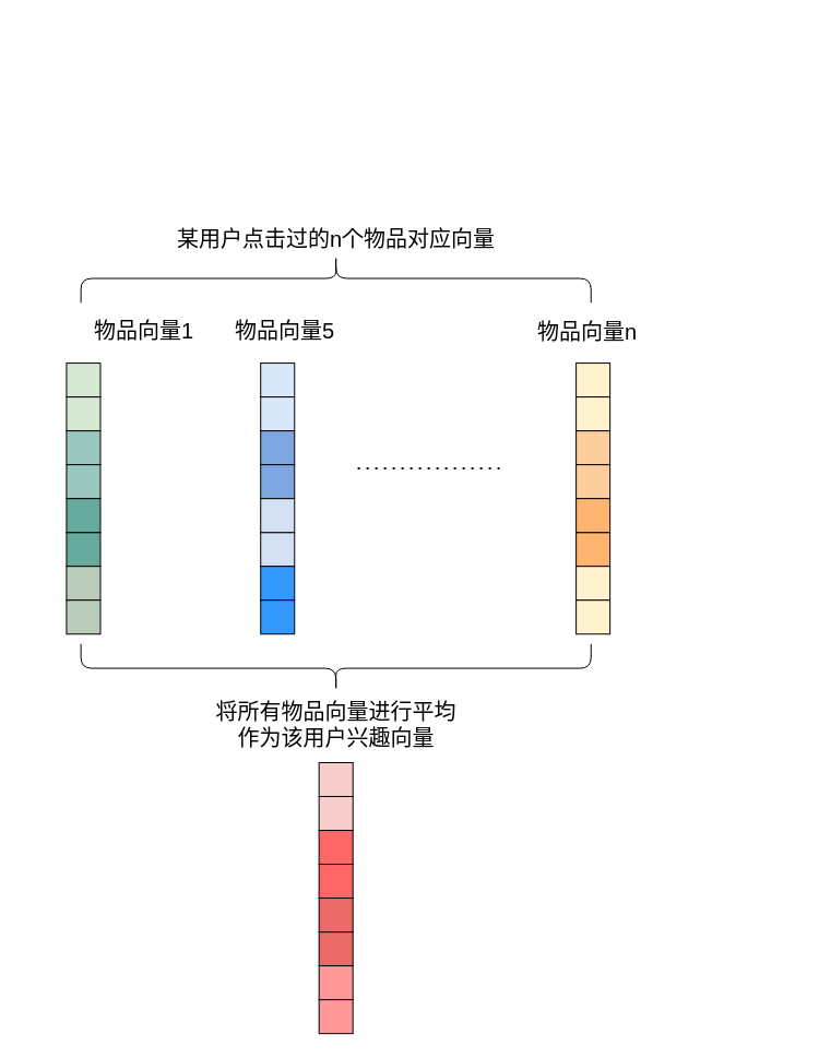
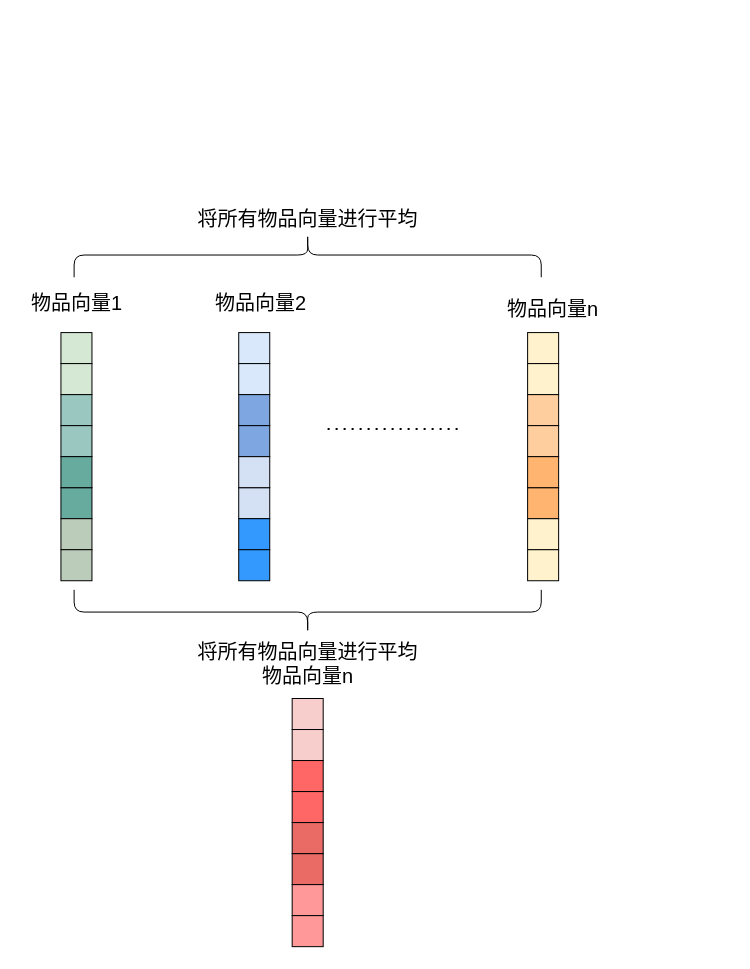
- <mxCell id="3" value="&lt;font style=&quot;font-size: 20px&quot;&gt;某用户点击过的n个物品对应向量&lt;/font&gt;" style="text;html=1;align=center;verticalAlign=middle;resizable=0;points=[];autosize=1;strokeColor=none;fillColor=none;fontSize=8;fontColor=#000000;" vertex="1" parent="1"><mxGeometry x="152.179" y="208" width="310" height="20" as="geometry" /></mxCell>
+ <mxCell id="3" value="&lt;font style=&quot;font-size: 20px&quot;&gt;将所有物品向量进行平均&lt;/font&gt;" style="text;html=1;align=center;verticalAlign=middle;resizable=0;points=[];autosize=1;strokeColor=none;fillColor=none;fontSize=8;fontColor=#000000;" vertex="1" parent="1"><mxGeometry x="152.179" y="208" width="310" height="20" as="geometry" /></mxCell>
- <mxCell id="24" value="&lt;font style=&quot;font-size: 20px&quot;&gt;物品向量1&lt;/font&gt;" style="text;html=1;align=center;verticalAlign=middle;resizable=0;points=[];autosize=1;strokeColor=none;fillColor=none;fontSize=18;fontColor=#000000;" parent="1" vertex="1"><mxGeometry x="75.951" y="288.001" width="110" height="30" as="geometry" /></mxCell>
+ <mxCell id="24" value="&lt;font style=&quot;font-size: 20px&quot;&gt;物品向量1&lt;/font&gt;" style="text;html=1;align=center;verticalAlign=middle;resizable=0;points=[];autosize=1;strokeColor=none;fillColor=none;fontSize=18;fontColor=#000000;" parent="1" vertex="1"><mxGeometry x="20.951" y="288.001" width="110" height="30" as="geometry" /></mxCell>
- <mxCell id="25" value="&lt;font style=&quot;font-size: 20px&quot;&gt;物品向量5&lt;/font&gt;" style="text;html=1;align=center;verticalAlign=middle;resizable=0;points=[];autosize=1;strokeColor=none;fillColor=none;fontSize=18;fontColor=#000000;" parent="1" vertex="1"><mxGeometry x="205.449" y="288.001" width="110" height="30" as="geometry" /></mxCell>
+ <mxCell id="25" value="&lt;font style=&quot;font-size: 20px&quot;&gt;物品向量2&lt;/font&gt;" style="text;html=1;align=center;verticalAlign=middle;resizable=0;points=[];autosize=1;strokeColor=none;fillColor=none;fontSize=18;fontColor=#000000;" parent="1" vertex="1"><mxGeometry x="205.449" y="288.001" width="110" height="30" as="geometry" /></mxCell>
- <mxCell id="14" value="&lt;font style=&quot;font-size: 20px;&quot;&gt;物品向量n&lt;/font&gt;" style="text;html=1;align=center;verticalAlign=middle;resizable=0;points=[];autosize=1;strokeColor=none;fillColor=none;fontSize=20;fontColor=#000000;" parent="4" vertex="1"><mxGeometry x="-0.669" y="17.96" width="110" height="30" as="geometry" /></mxCell>
+ <mxCell id="14" value="&lt;font style=&quot;font-size: 20px;&quot;&gt;物品向量n&lt;/font&gt;" style="text;html=1;align=center;verticalAlign=middle;resizable=0;points=[];autosize=1;strokeColor=none;fillColor=none;fontSize=20;fontColor=#000000;" parent="4" vertex="1"><mxGeometry x="14.331" y="22.96" width="110" height="30" as="geometry" /></mxCell>
- <mxCell id="35" value="&lt;span style=&quot;font-size: 20px&quot;&gt;将所有物品向量进行平均&lt;br&gt;作为该用户兴趣向量&lt;br&gt;&lt;/span&gt;" style="text;html=1;align=center;verticalAlign=middle;resizable=0;points=[];autosize=1;strokeColor=none;fillColor=none;fontSize=8;fontColor=#000000;" vertex="1" parent="1"><mxGeometry x="187.179" y="648" width="240" height="30" as="geometry" /></mxCell>
+ <mxCell id="35" value="&lt;span style=&quot;font-size: 20px&quot;&gt;将所有物品向量进行平均&lt;br&gt;物品向量n&lt;br&gt;&lt;/span&gt;" style="text;html=1;align=center;verticalAlign=middle;resizable=0;points=[];autosize=1;strokeColor=none;fillColor=none;fontSize=8;fontColor=#000000;" vertex="1" parent="1"><mxGeometry x="187.179" y="648" width="240" height="30" as="geometry" /></mxCell>
